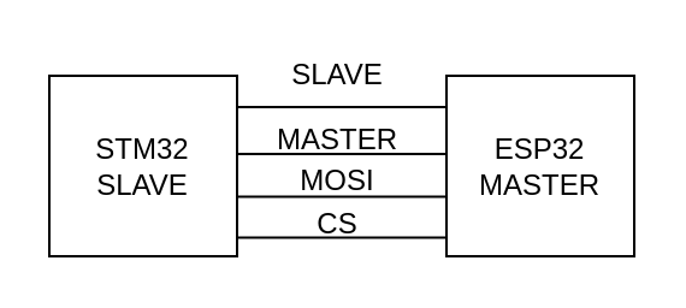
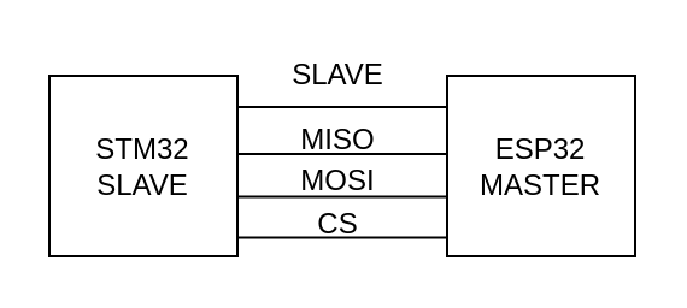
- <mxCell id="9" value="MASTER" style="text;html=1;align=center;verticalAlign=middle;whiteSpace=wrap;rounded=0;" vertex="1" parent="1"><mxGeometry x="110" y="47" width="60" height="21" as="geometry" /></mxCell>
+ <mxCell id="9" value="MISO" style="text;html=1;align=center;verticalAlign=middle;whiteSpace=wrap;rounded=0;" vertex="1" parent="1"><mxGeometry x="110" y="47" width="60" height="21" as="geometry" /></mxCell>
